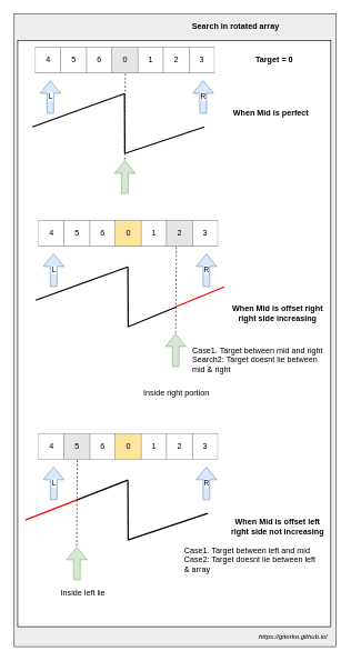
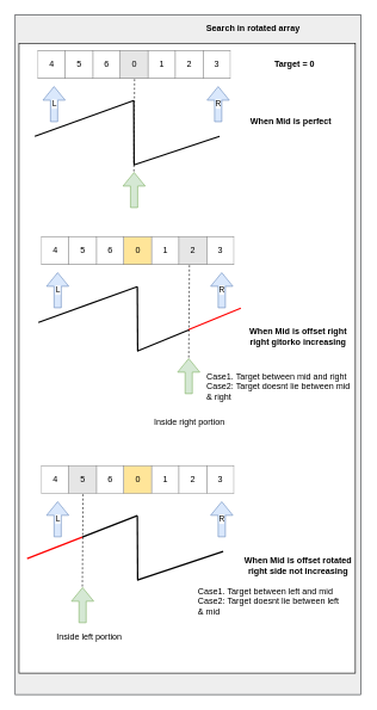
- <mxCell id="11" value="When Mid is offset right&lt;br&gt;right side increasing" style="text;html=1;strokeColor=none;fillColor=none;align=center;verticalAlign=middle;whiteSpace=wrap;rounded=0;fontStyle=1" parent="1" vertex="1"><mxGeometry x="335.66" y="420" width="160" height="100" as="geometry" /></mxCell>
+ <mxCell id="11" value="When Mid is offset right&lt;br&gt;right gitorko increasing" style="text;html=1;strokeColor=none;fillColor=none;align=center;verticalAlign=middle;whiteSpace=wrap;rounded=0;fontStyle=1" parent="1" vertex="1"><mxGeometry x="335.66" y="420" width="160" height="100" as="geometry" /></mxCell>
- <mxCell id="20" value="Case1. Target between mid and right&lt;br&gt;Search2: Target doesnt lie between mid &amp;amp; right" style="text;html=1;strokeColor=none;fillColor=none;align=left;verticalAlign=middle;whiteSpace=wrap;rounded=0;" parent="1" vertex="1"><mxGeometry x="285.66" y="510" width="210" height="60" as="geometry" /></mxCell>
+ <mxCell id="20" value="Case1. Target between mid and right&lt;br&gt;Case2: Target doesnt lie between mid &amp;amp; right" style="text;html=1;strokeColor=none;fillColor=none;align=left;verticalAlign=middle;whiteSpace=wrap;rounded=0;" parent="1" vertex="1"><mxGeometry x="285.66" y="510" width="210" height="60" as="geometry" /></mxCell>
- <mxCell id="12" value="When Mid is offset left&lt;br&gt;right side not increasing" style="text;html=1;strokeColor=none;fillColor=none;align=center;verticalAlign=middle;whiteSpace=wrap;rounded=0;fontStyle=1" parent="1" vertex="1"><mxGeometry x="335.66" y="740" width="160" height="100" as="geometry" /></mxCell>
+ <mxCell id="12" value="When Mid is offset rotated&lt;br&gt;right side not increasing" style="text;html=1;strokeColor=none;fillColor=none;align=center;verticalAlign=middle;whiteSpace=wrap;rounded=0;fontStyle=1" parent="1" vertex="1"><mxGeometry x="335.66" y="740" width="160" height="100" as="geometry" /></mxCell>
- <mxCell id="39" value="Case1. Target between left and mid&lt;br&gt;Case2: Target doesnt lie between left &amp;amp; array" style="text;html=1;strokeColor=none;fillColor=none;align=left;verticalAlign=middle;whiteSpace=wrap;rounded=0;" parent="1" vertex="1"><mxGeometry x="274" y="810" width="210" height="60" as="geometry" /></mxCell>
+ <mxCell id="39" value="Case1. Target between left and mid&lt;br&gt;Case2: Target doesnt lie between left &amp;amp; mid" style="text;html=1;strokeColor=none;fillColor=none;align=left;verticalAlign=middle;whiteSpace=wrap;rounded=0;" parent="1" vertex="1"><mxGeometry x="274" y="810" width="210" height="60" as="geometry" /></mxCell>
- <mxCell id="15" value="Inside left lie" style="text;html=1;strokeColor=none;fillColor=none;align=center;verticalAlign=middle;whiteSpace=wrap;rounded=0;" parent="1" vertex="1"><mxGeometry x="44" y="880" width="160" height="20" as="geometry" /></mxCell>
+ <mxCell id="15" value="Inside left portion" style="text;html=1;strokeColor=none;fillColor=none;align=center;verticalAlign=middle;whiteSpace=wrap;rounded=0;" parent="1" vertex="1"><mxGeometry x="44" y="880" width="160" height="20" as="geometry" /></mxCell>
- <mxCell id="16" value="&lt;i&gt;&lt;font style=&quot;font-size: 10px&quot;&gt;https://gitorko.github.io/&lt;/font&gt;&lt;/i&gt;" style="text;html=1;" parent="1" vertex="1"><mxGeometry x="385.66" y="940" width="110" height="30" as="geometry" /></mxCell>
